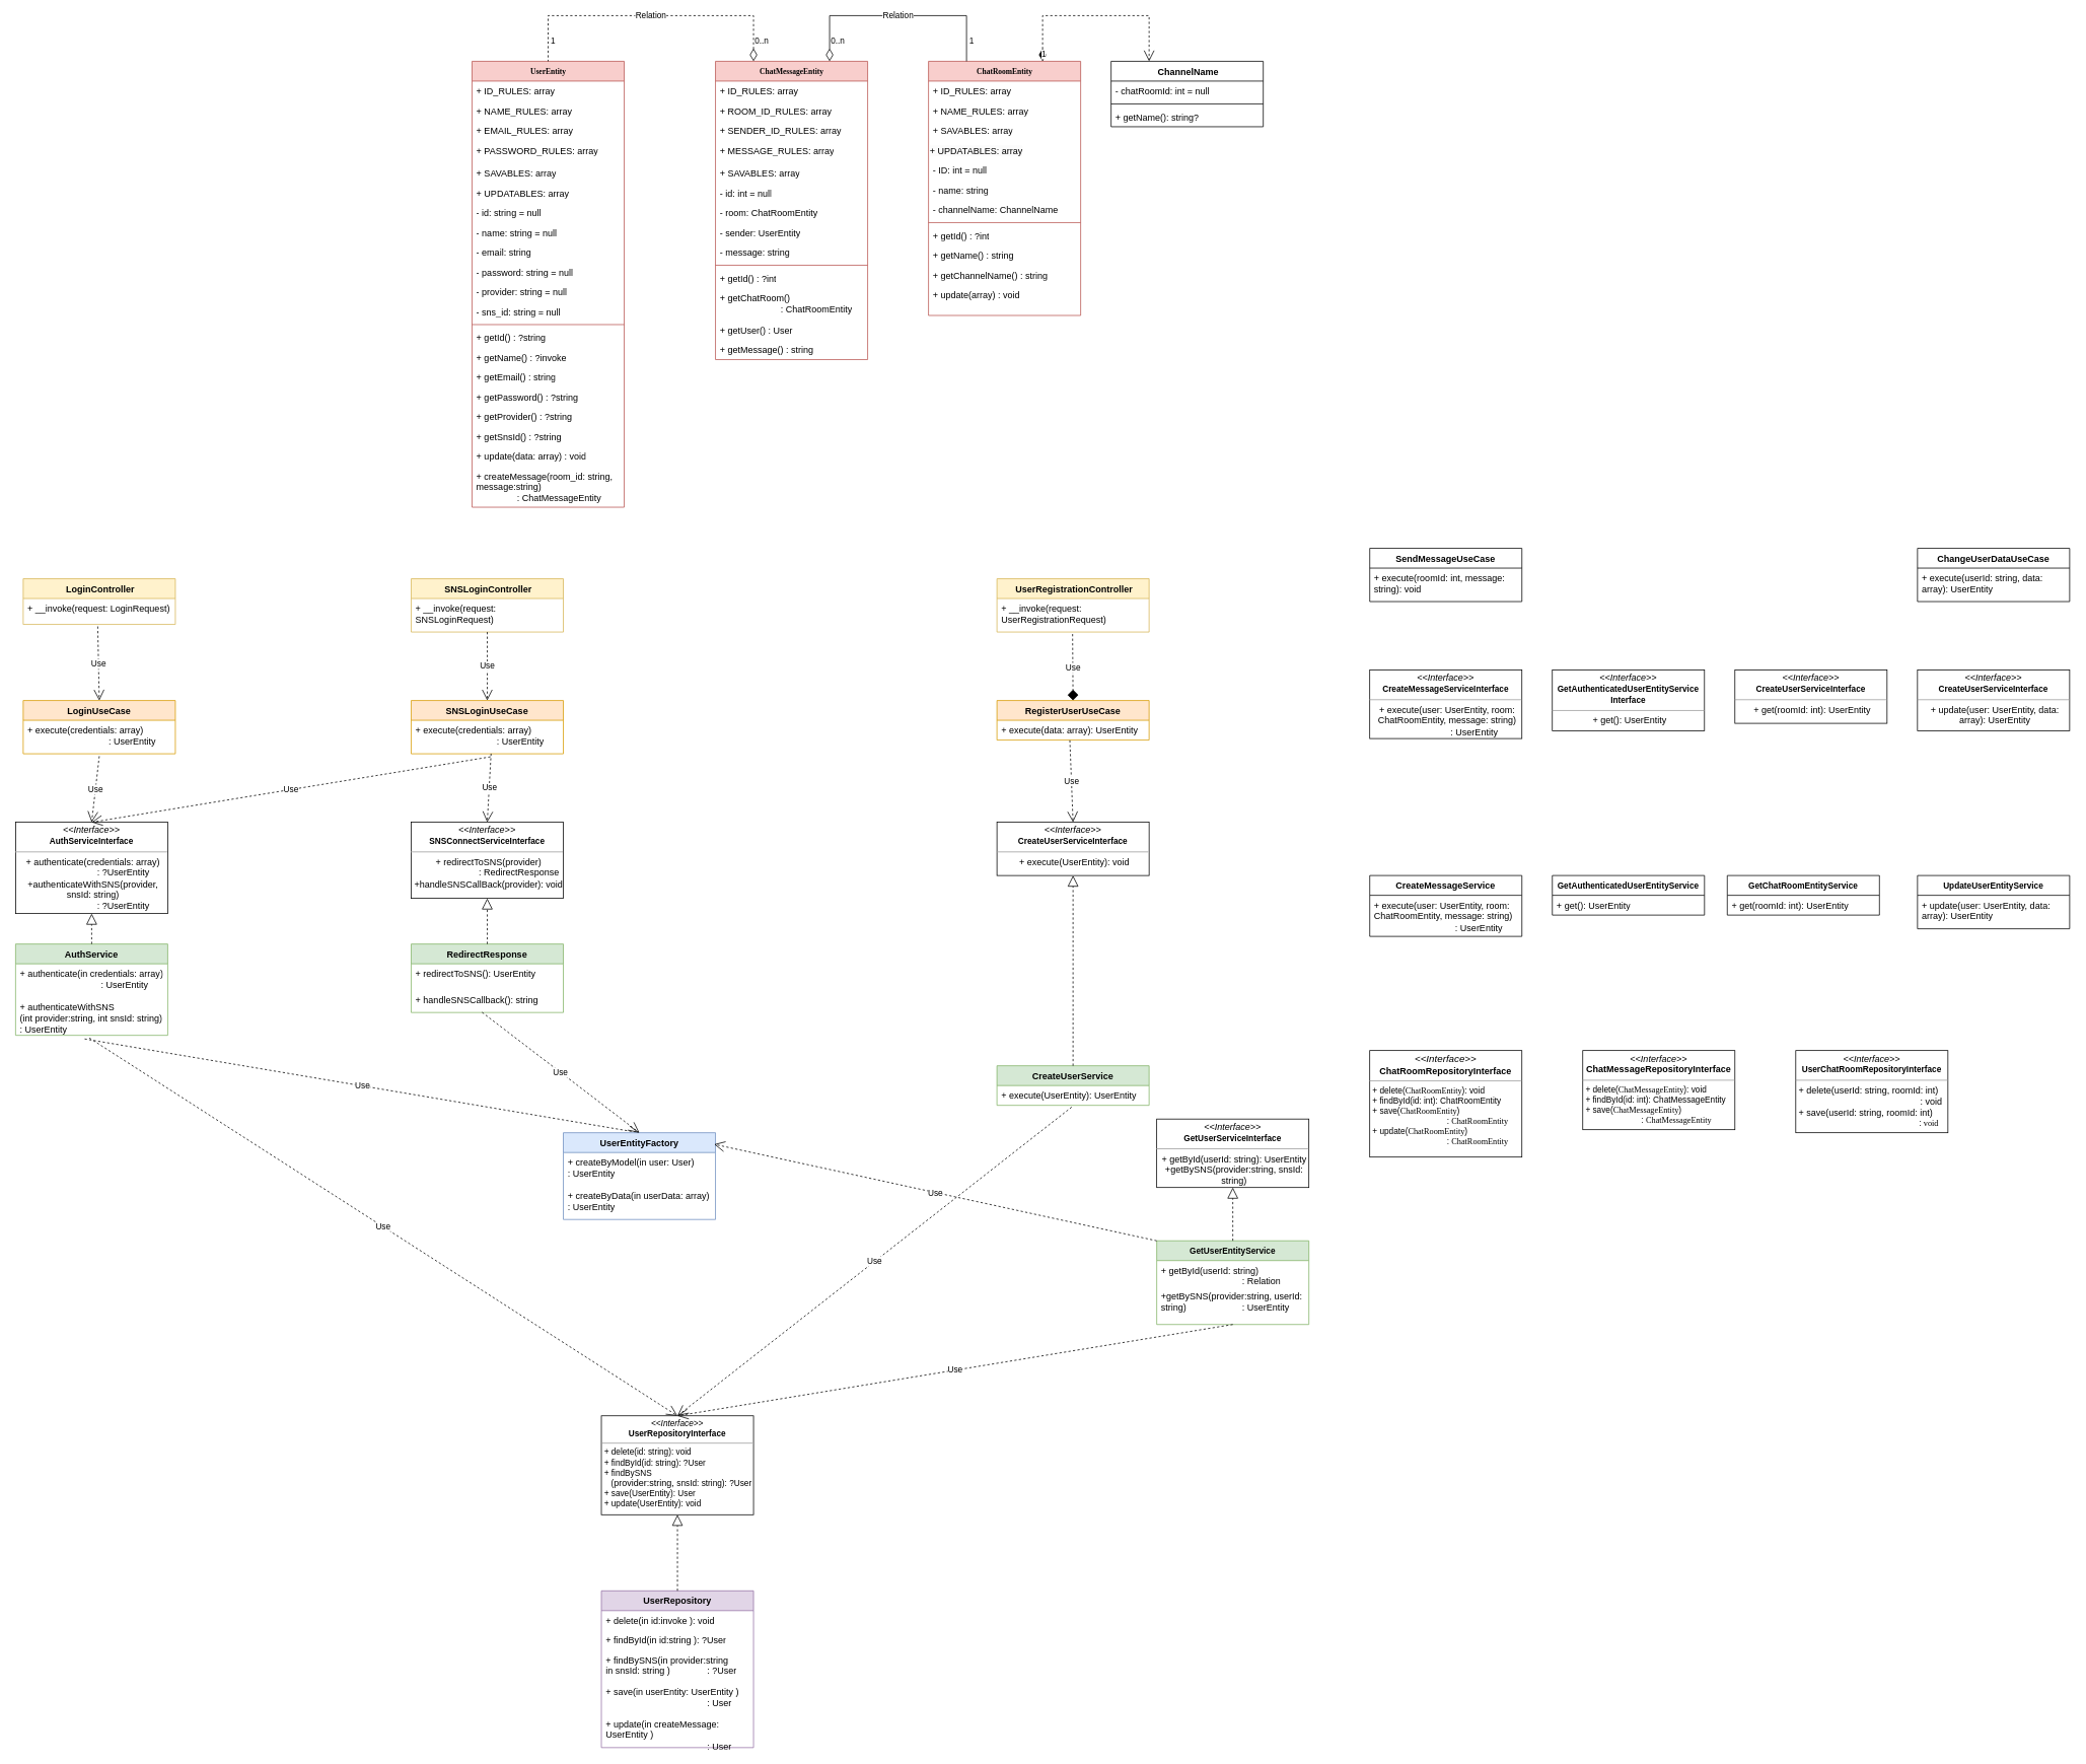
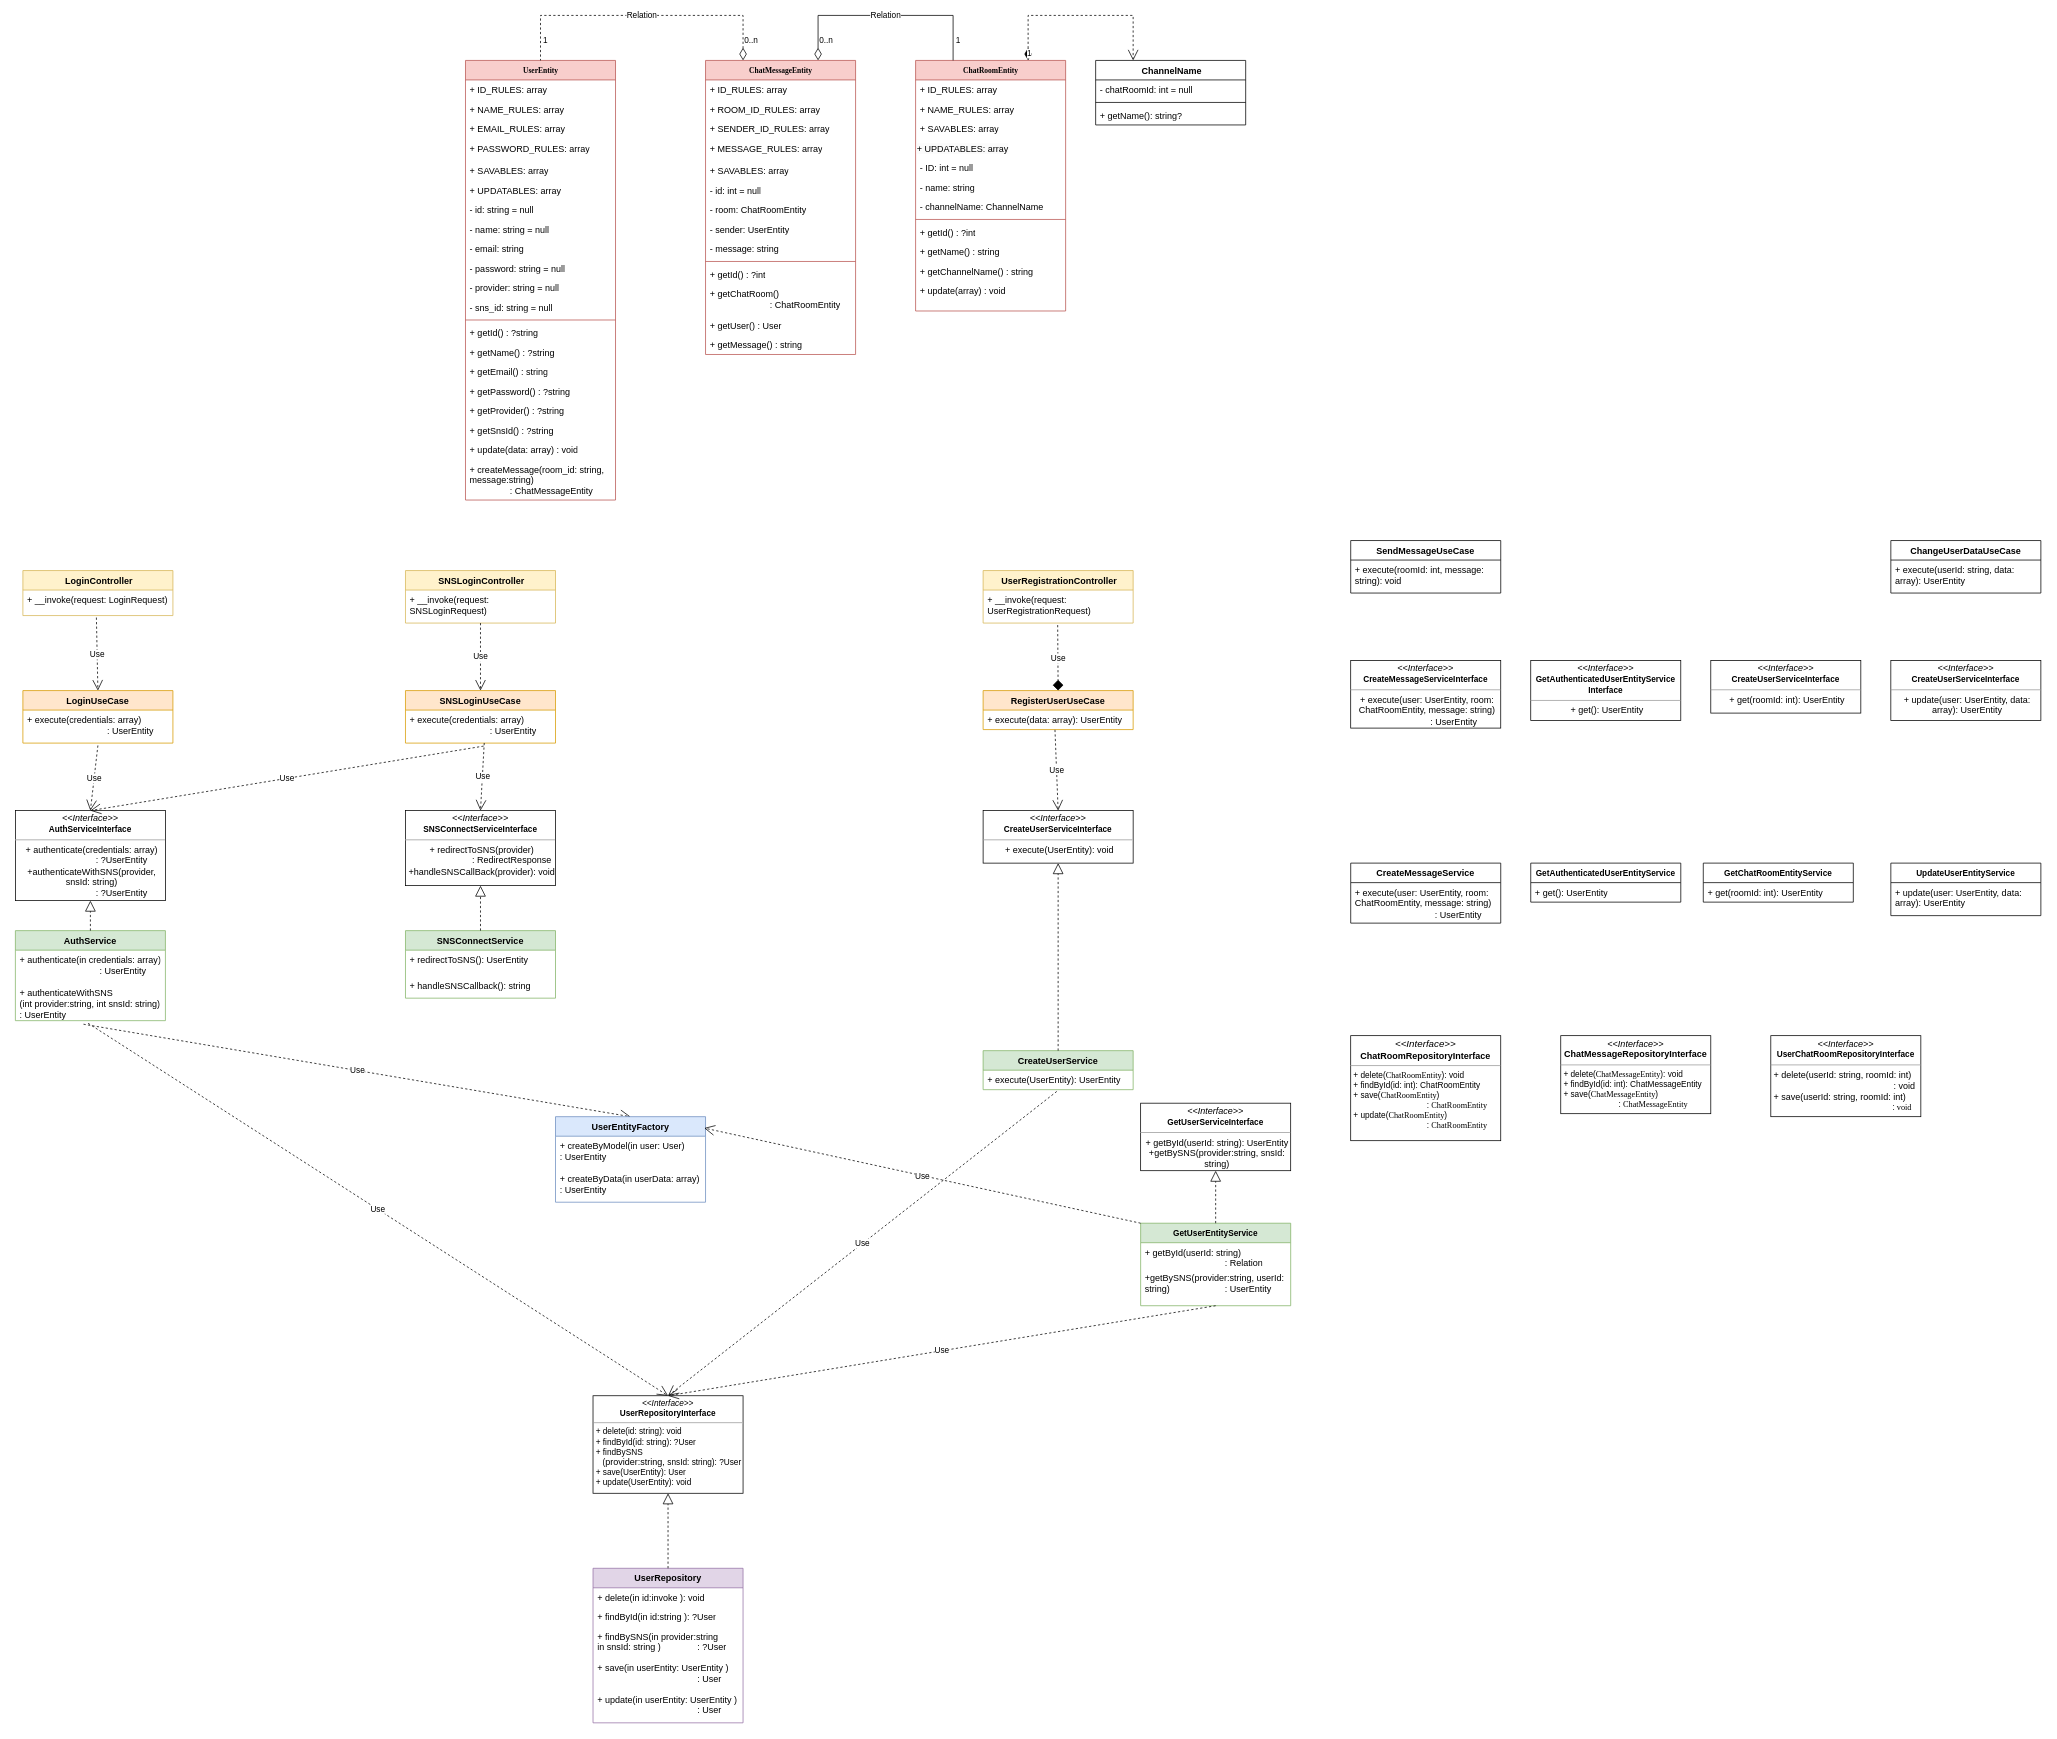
- <mxCell id="17" value="+ getName() : ?invoke" style="text;html=1;strokeColor=none;fillColor=none;align=left;verticalAlign=top;spacingLeft=4;spacingRight=4;whiteSpace=wrap;overflow=hidden;rotatable=0;points=[[0,0.5],[1,0.5]];portConstraint=eastwest;" parent="2" vertex="1"><mxGeometry y="376" width="200" height="26" as="geometry" /></mxCell>
+ <mxCell id="17" value="+ getName() : ?string" style="text;html=1;strokeColor=none;fillColor=none;align=left;verticalAlign=top;spacingLeft=4;spacingRight=4;whiteSpace=wrap;overflow=hidden;rotatable=0;points=[[0,0.5],[1,0.5]];portConstraint=eastwest;" parent="2" vertex="1"><mxGeometry y="376" width="200" height="26" as="geometry" /></mxCell>
- <mxCell id="68" value="RedirectResponse" style="swimlane;fontStyle=1;align=center;verticalAlign=top;childLayout=stackLayout;horizontal=1;startSize=26;horizontalStack=0;resizeParent=1;resizeParentMax=0;resizeLast=0;collapsible=1;marginBottom=0;whiteSpace=wrap;html=1;fillColor=#d5e8d4;strokeColor=#82b366;" parent="1" vertex="1"><mxGeometry x="540" y="1240" width="200" height="90" as="geometry" /></mxCell>
+ <mxCell id="68" value="SNSConnectService" style="swimlane;fontStyle=1;align=center;verticalAlign=top;childLayout=stackLayout;horizontal=1;startSize=26;horizontalStack=0;resizeParent=1;resizeParentMax=0;resizeLast=0;collapsible=1;marginBottom=0;whiteSpace=wrap;html=1;fillColor=#d5e8d4;strokeColor=#82b366;" parent="1" vertex="1"><mxGeometry x="540" y="1240" width="200" height="90" as="geometry" /></mxCell>
- <mxCell id="134" value="Use" style="endArrow=open;endSize=12;dashed=1;html=1;rounded=0;exitX=0.466;exitY=0.992;exitDx=0;exitDy=0;exitPerimeter=0;entryX=0.5;entryY=0;entryDx=0;entryDy=0;" edge="1" parent="1" source="70" target="124"><mxGeometry width="160" relative="1" as="geometry"><mxPoint x="800" y="1240" as="sourcePoint" /><mxPoint x="960" y="1240" as="targetPoint" /></mxGeometry></mxCell>
- <mxCell id="132" value="+ update(in createMessage: UserEntity&lt;span style=&quot;background-color: initial;&quot;&gt;&amp;nbsp;)&lt;/span&gt;&lt;span style=&quot;background-color: initial; white-space: pre;&quot;&gt;&#09;&lt;span style=&quot;white-space: pre;&quot;&gt;&#09;&lt;span style=&quot;white-space: pre;&quot;&gt;&#09;&lt;span style=&quot;white-space: pre;&quot;&gt;&#09;&lt;span style=&quot;white-space: pre;&quot;&gt;&#09;&lt;/span&gt;&lt;/span&gt;&lt;/span&gt;&lt;/span&gt;&lt;/span&gt;&lt;span style=&quot;background-color: initial;&quot;&gt;: User&lt;/span&gt;" style="text;strokeColor=none;fillColor=none;align=left;verticalAlign=top;spacingLeft=4;spacingRight=4;overflow=hidden;rotatable=0;points=[[0,0.5],[1,0.5]];portConstraint=eastwest;whiteSpace=wrap;html=1;" vertex="1" parent="127"><mxGeometry y="162" width="200" height="44" as="geometry" /></mxCell>
+ <mxCell id="132" value="+ update(in userEntity: UserEntity&lt;span style=&quot;background-color: initial;&quot;&gt;&amp;nbsp;)&lt;/span&gt;&lt;span style=&quot;background-color: initial; white-space: pre;&quot;&gt;&#09;&lt;span style=&quot;white-space: pre;&quot;&gt;&#09;&lt;span style=&quot;white-space: pre;&quot;&gt;&#09;&lt;span style=&quot;white-space: pre;&quot;&gt;&#09;&lt;span style=&quot;white-space: pre;&quot;&gt;&#09;&lt;/span&gt;&lt;/span&gt;&lt;/span&gt;&lt;/span&gt;&lt;/span&gt;&lt;span style=&quot;background-color: initial;&quot;&gt;: User&lt;/span&gt;" style="text;strokeColor=none;fillColor=none;align=left;verticalAlign=top;spacingLeft=4;spacingRight=4;overflow=hidden;rotatable=0;points=[[0,0.5],[1,0.5]];portConstraint=eastwest;whiteSpace=wrap;html=1;" vertex="1" parent="127"><mxGeometry y="162" width="200" height="44" as="geometry" /></mxCell>
